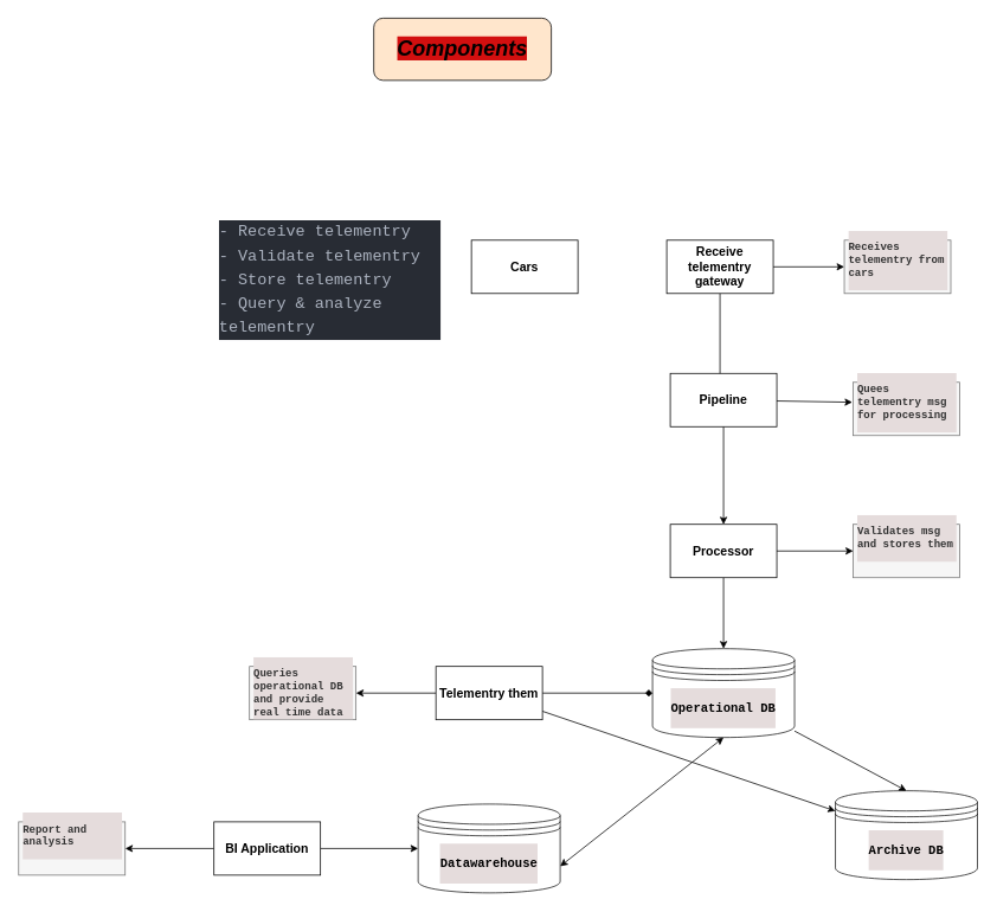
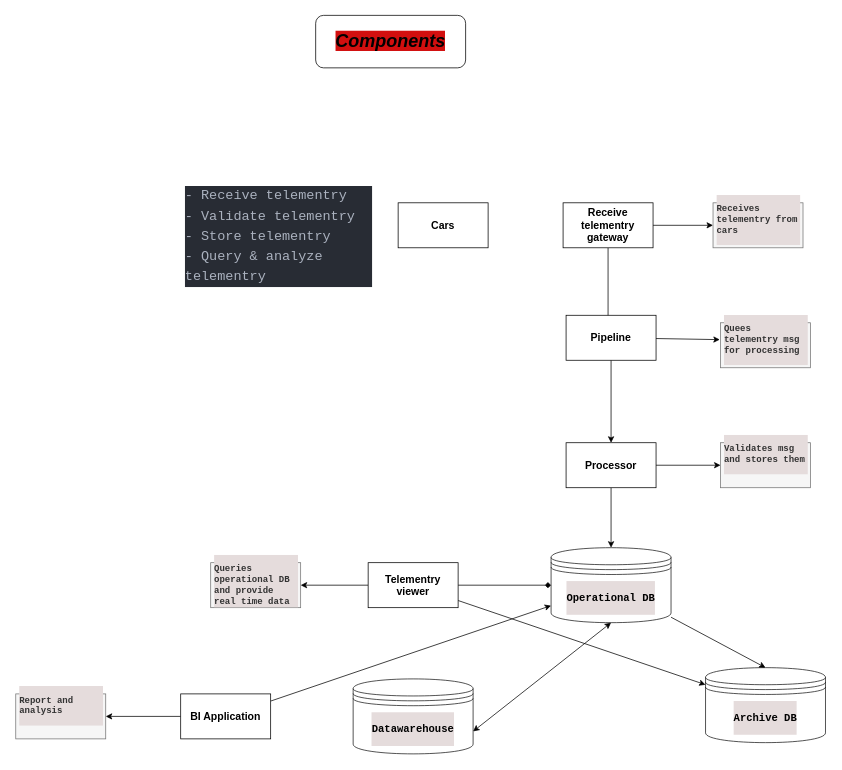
- <mxCell id="4" value="&lt;h1&gt;&lt;b&gt;&lt;i style=&quot;background-color: rgb(210, 15, 15);&quot;&gt;Components&lt;/i&gt;&lt;/b&gt;&lt;/h1&gt;" style="rounded=1;whiteSpace=wrap;html=1;fillColor=#ffe6cc;" parent="1" vertex="1"><mxGeometry x="420" y="20" width="200" height="70" as="geometry" /></mxCell>
+ <mxCell id="4" value="&lt;h1&gt;&lt;b&gt;&lt;i style=&quot;background-color: rgb(210, 15, 15);&quot;&gt;Components&lt;/i&gt;&lt;/b&gt;&lt;/h1&gt;" style="rounded=1;whiteSpace=wrap;html=1;" parent="1" vertex="1"><mxGeometry x="420" y="20" width="200" height="70" as="geometry" /></mxCell>
- <mxCell id="23" value="&lt;h3&gt;Telementry them&lt;/h3&gt;" style="rounded=0;whiteSpace=wrap;html=1;" parent="1" vertex="1"><mxGeometry x="490" y="750" width="120" height="60" as="geometry" /></mxCell>
+ <mxCell id="23" value="&lt;h3&gt;Telementry viewer&lt;/h3&gt;" style="rounded=0;whiteSpace=wrap;html=1;" parent="1" vertex="1"><mxGeometry x="490" y="750" width="120" height="60" as="geometry" /></mxCell>
- <mxCell id="26" value="" style="edgeStyle=none;html=1;fontFamily=Courier New;fontColor=none;" parent="1" source="28" target="19" edge="1"><mxGeometry relative="1" as="geometry" /></mxCell>
+ <mxCell id="26" value="" style="edgeStyle=none;html=1;fontFamily=Courier New;fontColor=none;" parent="1" source="28" target="18" edge="1"><mxGeometry relative="1" as="geometry" /></mxCell>
